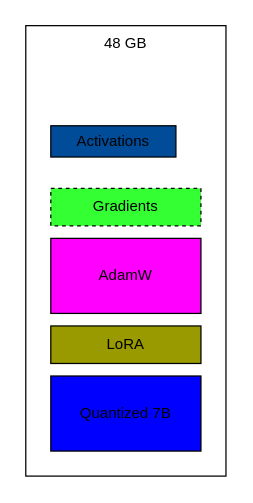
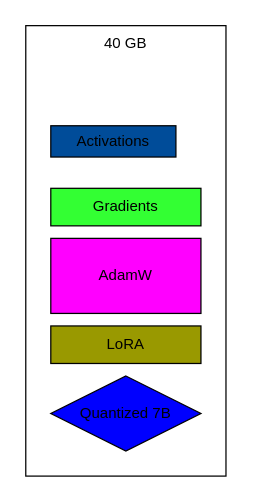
- <mxCell id="2" value="48 GB" style="rounded=0;whiteSpace=wrap;html=1;verticalAlign=top;" vertex="1" parent="1"><mxGeometry x="20" y="20" width="160" height="360" as="geometry" /></mxCell>
+ <mxCell id="2" value="40 GB" style="rounded=0;whiteSpace=wrap;html=1;verticalAlign=top;" vertex="1" parent="1"><mxGeometry x="20" y="20" width="160" height="360" as="geometry" /></mxCell>
- <mxCell id="6" value="Gradients" style="rounded=0;whiteSpace=wrap;html=1;fillColor=#33FF33;dashed=1;" vertex="1" parent="1"><mxGeometry x="40" y="150" width="120" height="30" as="geometry" /></mxCell>
+ <mxCell id="6" value="Gradients" style="rounded=0;whiteSpace=wrap;html=1;fillColor=#33FF33;" vertex="1" parent="1"><mxGeometry x="40" y="150" width="120" height="30" as="geometry" /></mxCell>
- <mxCell id="3" value="Quantized 7B" style="rounded=0;whiteSpace=wrap;html=1;fillColor=#0000FF;" vertex="1" parent="1"><mxGeometry x="40" y="300" width="120" height="60" as="geometry" /></mxCell>
+ <mxCell id="3" value="Quantized 7B" style="rhombus;whiteSpace=wrap;html=1;fillColor=#0000FF;" vertex="1" parent="1"><mxGeometry x="40" y="300" width="120" height="60" as="geometry" /></mxCell>
